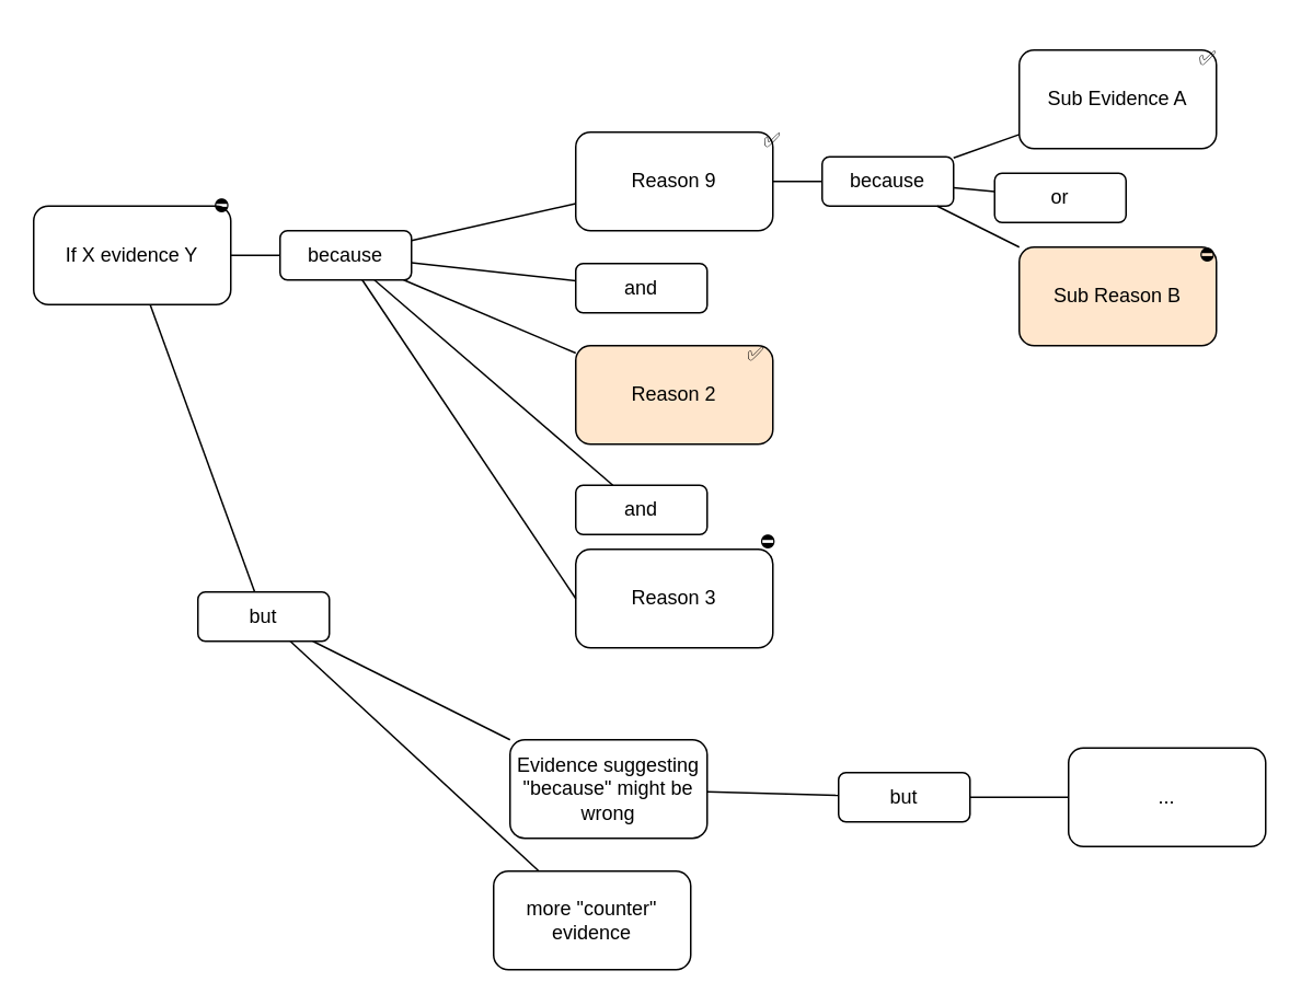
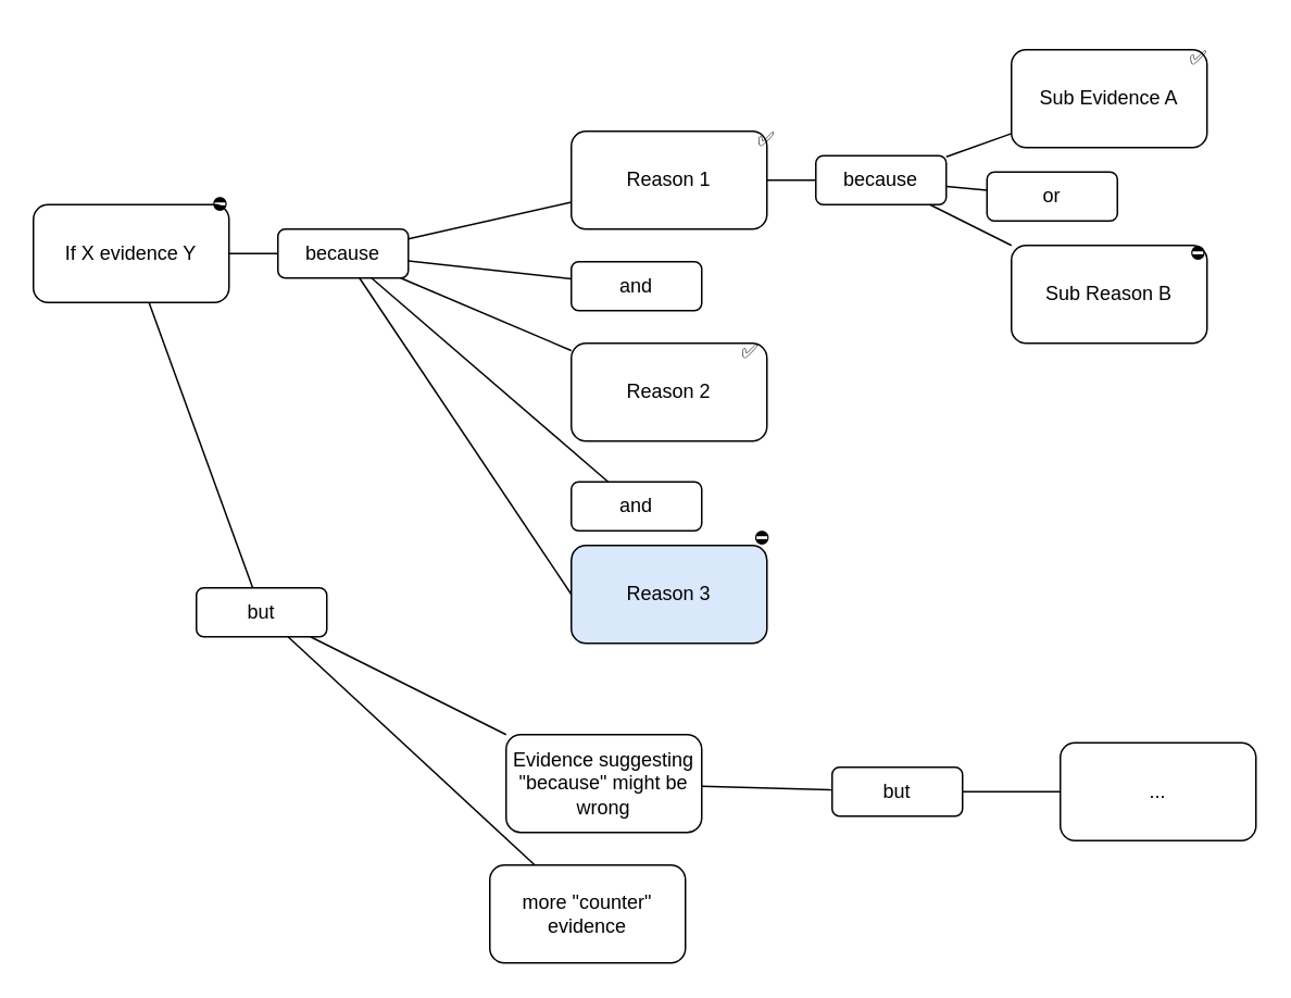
- <mxCell id="3" value="Reason 9" style="rounded=1;whiteSpace=wrap;html=1;" parent="1" vertex="1"><mxGeometry x="350" y="80" width="120" height="60" as="geometry" /></mxCell>
+ <mxCell id="3" value="Reason 1" style="rounded=1;whiteSpace=wrap;html=1;" parent="1" vertex="1"><mxGeometry x="350" y="80" width="120" height="60" as="geometry" /></mxCell>
- <mxCell id="17" value="Sub Reason B" style="rounded=1;whiteSpace=wrap;html=1;fillColor=#ffe6cc;" parent="1" vertex="1"><mxGeometry x="620" y="150" width="120" height="60" as="geometry" /></mxCell>
+ <mxCell id="17" value="Sub Reason B" style="rounded=1;whiteSpace=wrap;html=1;" parent="1" vertex="1"><mxGeometry x="620" y="150" width="120" height="60" as="geometry" /></mxCell>
- <mxCell id="4" value="Reason 2" style="rounded=1;whiteSpace=wrap;html=1;fillColor=#ffe6cc;" parent="1" vertex="1"><mxGeometry x="350" y="210" width="120" height="60" as="geometry" /></mxCell>
+ <mxCell id="4" value="Reason 2" style="rounded=1;whiteSpace=wrap;html=1;" parent="1" vertex="1"><mxGeometry x="350" y="210" width="120" height="60" as="geometry" /></mxCell>
- <mxCell id="5" value="Reason 3" style="rounded=1;whiteSpace=wrap;html=1;" parent="1" vertex="1"><mxGeometry x="350" y="334" width="120" height="60" as="geometry" /></mxCell>
+ <mxCell id="5" value="Reason 3" style="rounded=1;whiteSpace=wrap;html=1;fillColor=#dae8fc;" parent="1" vertex="1"><mxGeometry x="350" y="334" width="120" height="60" as="geometry" /></mxCell>
